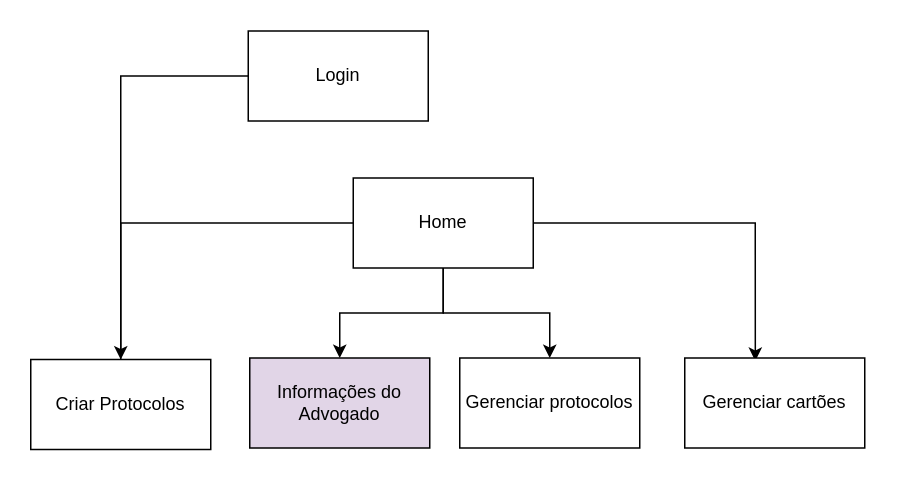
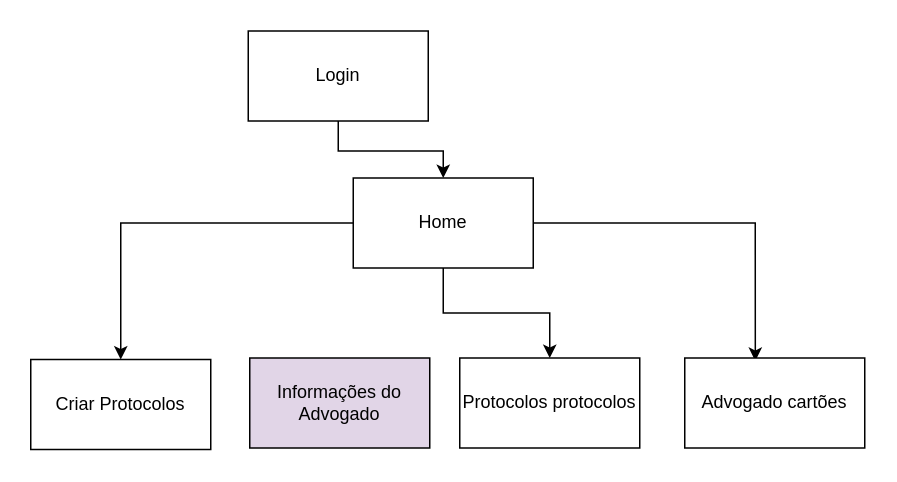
- <mxCell id="2" value="" style="edgeStyle=orthogonalEdgeStyle;rounded=0;orthogonalLoop=1;jettySize=auto;html=1;" edge="1" parent="1" source="3" target="10"><mxGeometry relative="1" as="geometry" /></mxCell>
+ <mxCell id="2" value="" style="edgeStyle=orthogonalEdgeStyle;rounded=0;orthogonalLoop=1;jettySize=auto;html=1;" edge="1" parent="1" source="3" target="8"><mxGeometry relative="1" as="geometry" /></mxCell>
- <mxCell id="6" style="edgeStyle=orthogonalEdgeStyle;rounded=0;orthogonalLoop=1;jettySize=auto;html=1;" edge="1" parent="1" source="8" target="9"><mxGeometry relative="1" as="geometry" /></mxCell>
- <mxCell id="7" style="edgeStyle=orthogonalEdgeStyle;rounded=0;orthogonalLoop=1;jettySize=auto;html=1;endArrow=none;" edge="1" parent="1" source="8" target="10"><mxGeometry relative="1" as="geometry" /></mxCell>
+ <mxCell id="7" style="edgeStyle=orthogonalEdgeStyle;rounded=0;orthogonalLoop=1;jettySize=auto;html=1;" edge="1" parent="1" source="8" target="10"><mxGeometry relative="1" as="geometry" /></mxCell>
- <mxCell id="11" value="Gerenciar protocolos" style="rounded=0;whiteSpace=wrap;html=1;" vertex="1" parent="1"><mxGeometry x="306" y="238" width="120" height="60" as="geometry" /></mxCell>
+ <mxCell id="11" value="Protocolos protocolos" style="rounded=0;whiteSpace=wrap;html=1;" vertex="1" parent="1"><mxGeometry x="306" y="238" width="120" height="60" as="geometry" /></mxCell>
- <mxCell id="12" value="Gerenciar cartões" style="rounded=0;whiteSpace=wrap;html=1;" vertex="1" parent="1"><mxGeometry x="456" y="238" width="120" height="60" as="geometry" /></mxCell>
+ <mxCell id="12" value="Advogado cartões" style="rounded=0;whiteSpace=wrap;html=1;" vertex="1" parent="1"><mxGeometry x="456" y="238" width="120" height="60" as="geometry" /></mxCell>
